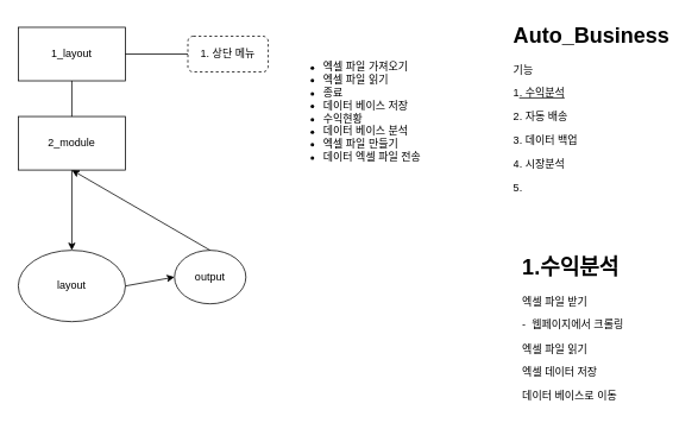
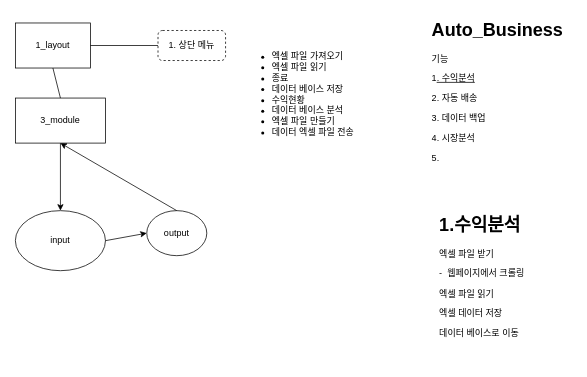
- <mxCell id="10" value="1_layout" style="rounded=0;whiteSpace=wrap;html=1;" parent="1" vertex="1"><mxGeometry x="20" y="30" width="120" height="60" as="geometry" /></mxCell>
+ <mxCell id="10" value="1_layout" style="rounded=0;whiteSpace=wrap;html=1;" parent="1" vertex="1"><mxGeometry x="20" y="30" width="100" height="60" as="geometry" /></mxCell>
- <mxCell id="9" value="2_module" style="rounded=0;whiteSpace=wrap;html=1;" parent="1" vertex="1"><mxGeometry x="20" y="130" width="120" height="60" as="geometry" /></mxCell>
+ <mxCell id="9" value="3_module" style="rounded=0;whiteSpace=wrap;html=1;" parent="1" vertex="1"><mxGeometry x="20" y="130" width="120" height="60" as="geometry" /></mxCell>
- <mxCell id="2" value="layout" style="ellipse;whiteSpace=wrap;html=1;" parent="1" vertex="1"><mxGeometry x="20" y="280" width="120" height="80" as="geometry" /></mxCell>
+ <mxCell id="2" value="input" style="ellipse;whiteSpace=wrap;html=1;" parent="1" vertex="1"><mxGeometry x="20" y="280" width="120" height="80" as="geometry" /></mxCell>
